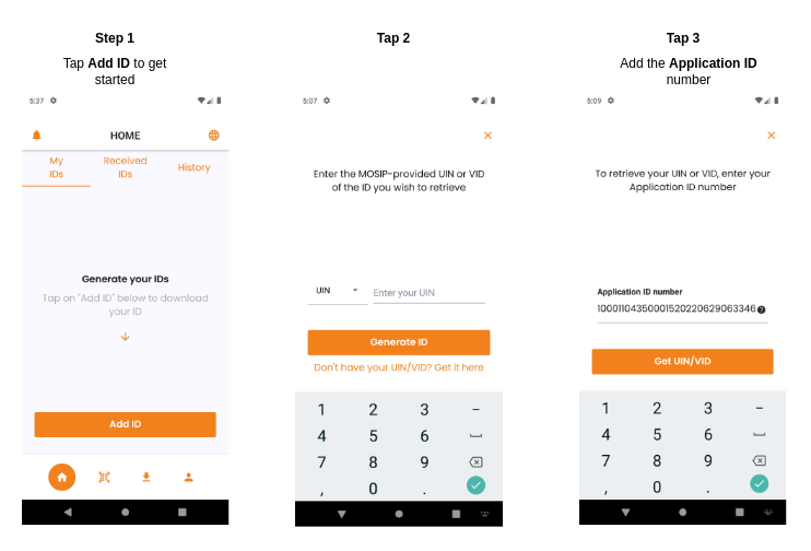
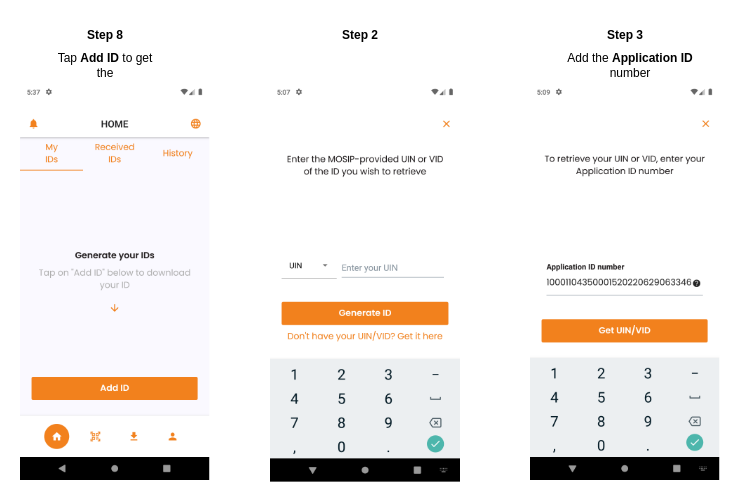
- <mxCell id="3" value="&lt;b&gt;Step 1&lt;/b&gt;" style="text;html=1;strokeColor=none;fillColor=none;align=center;verticalAlign=middle;whiteSpace=wrap;rounded=0;" vertex="1" parent="1"><mxGeometry x="75" y="20" width="60" height="30" as="geometry" /></mxCell>
+ <mxCell id="3" value="&lt;b&gt;Step 8&lt;/b&gt;" style="text;html=1;strokeColor=none;fillColor=none;align=center;verticalAlign=middle;whiteSpace=wrap;rounded=0;" vertex="1" parent="1"><mxGeometry x="75" y="20" width="60" height="30" as="geometry" /></mxCell>
- <mxCell id="7" value="&lt;b&gt;Tap 2&lt;/b&gt;" style="text;html=1;strokeColor=none;fillColor=none;align=center;verticalAlign=middle;whiteSpace=wrap;rounded=0;" vertex="1" parent="1"><mxGeometry x="330" y="20" width="60" height="30" as="geometry" /></mxCell>
+ <mxCell id="7" value="&lt;b&gt;Step 2&lt;/b&gt;" style="text;html=1;strokeColor=none;fillColor=none;align=center;verticalAlign=middle;whiteSpace=wrap;rounded=0;" vertex="1" parent="1"><mxGeometry x="330" y="20" width="60" height="30" as="geometry" /></mxCell>
- <mxCell id="8" value="&lt;b&gt;Tap 3&lt;/b&gt;" style="text;html=1;strokeColor=none;fillColor=none;align=center;verticalAlign=middle;whiteSpace=wrap;rounded=0;" vertex="1" parent="1"><mxGeometry x="594.62" y="20" width="60" height="30" as="geometry" /></mxCell>
+ <mxCell id="8" value="&lt;b&gt;Step 3&lt;/b&gt;" style="text;html=1;strokeColor=none;fillColor=none;align=center;verticalAlign=middle;whiteSpace=wrap;rounded=0;" vertex="1" parent="1"><mxGeometry x="594.62" y="20" width="60" height="30" as="geometry" /></mxCell>
- <mxCell id="4" value="Tap &lt;b&gt;Add ID&lt;/b&gt; to get started" style="text;html=1;strokeColor=none;fillColor=none;align=center;verticalAlign=middle;whiteSpace=wrap;rounded=0;" vertex="1" parent="1"><mxGeometry x="50" y="50" width="110" height="30" as="geometry" /></mxCell>
+ <mxCell id="4" value="Tap &lt;b&gt;Add ID&lt;/b&gt; to get the" style="text;html=1;strokeColor=none;fillColor=none;align=center;verticalAlign=middle;whiteSpace=wrap;rounded=0;" vertex="1" parent="1"><mxGeometry x="50" y="50" width="110" height="30" as="geometry" /></mxCell>
